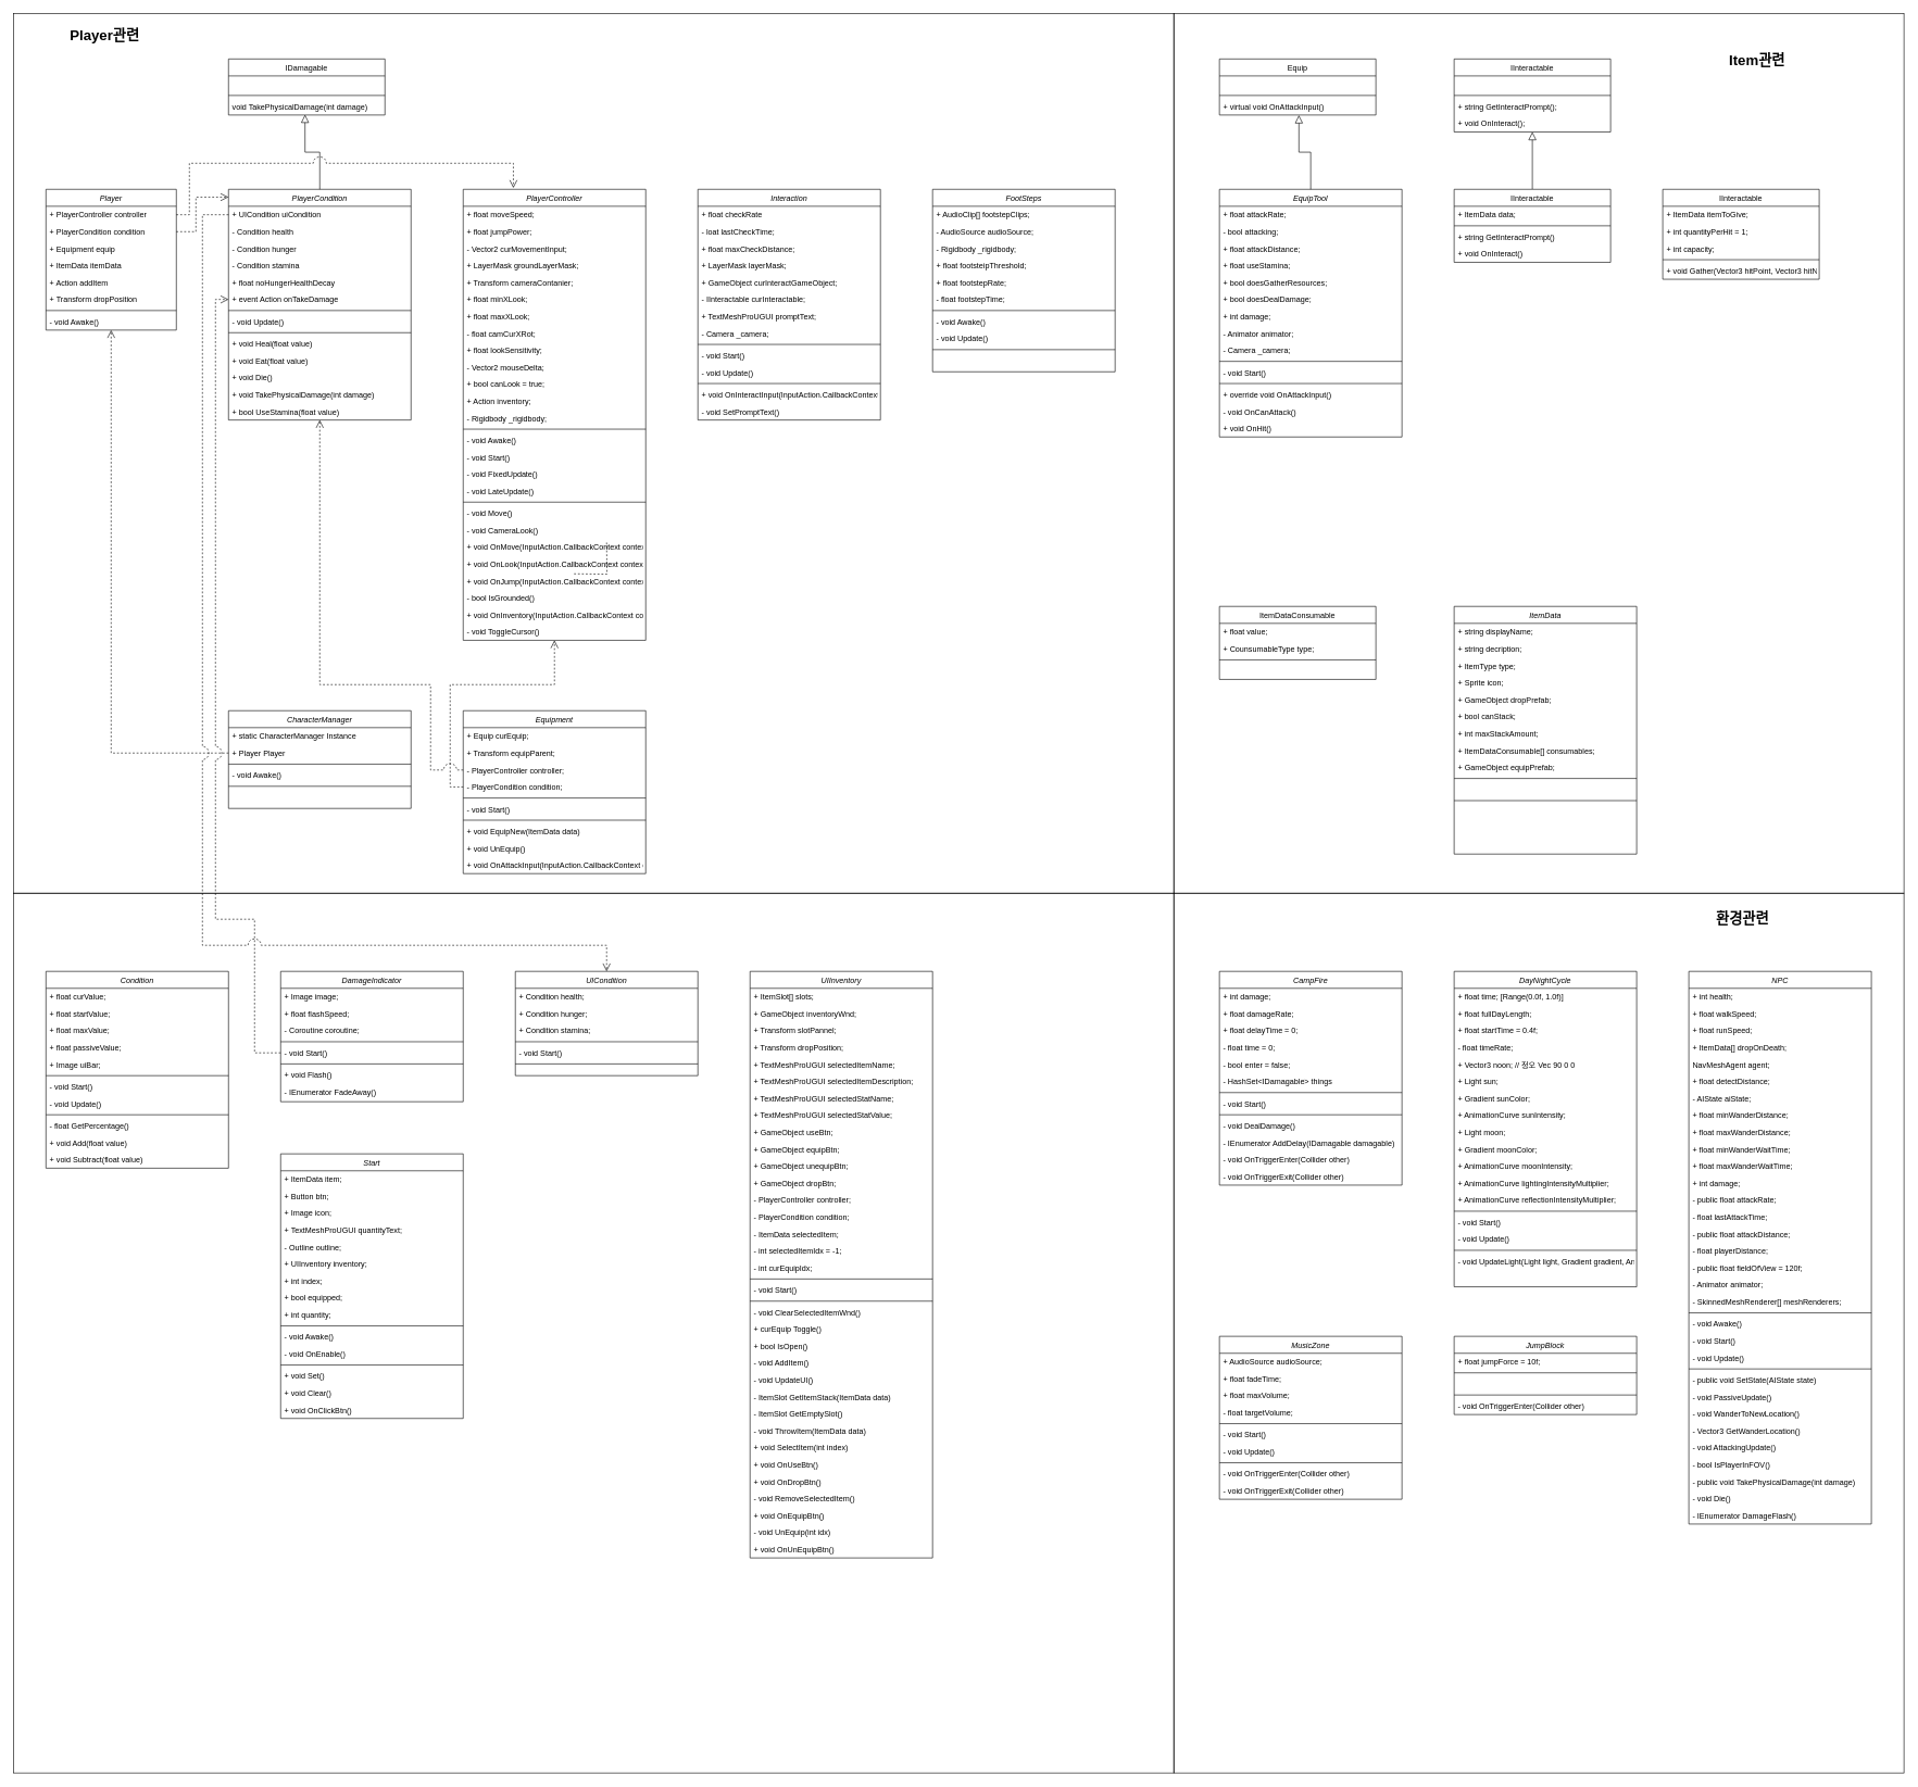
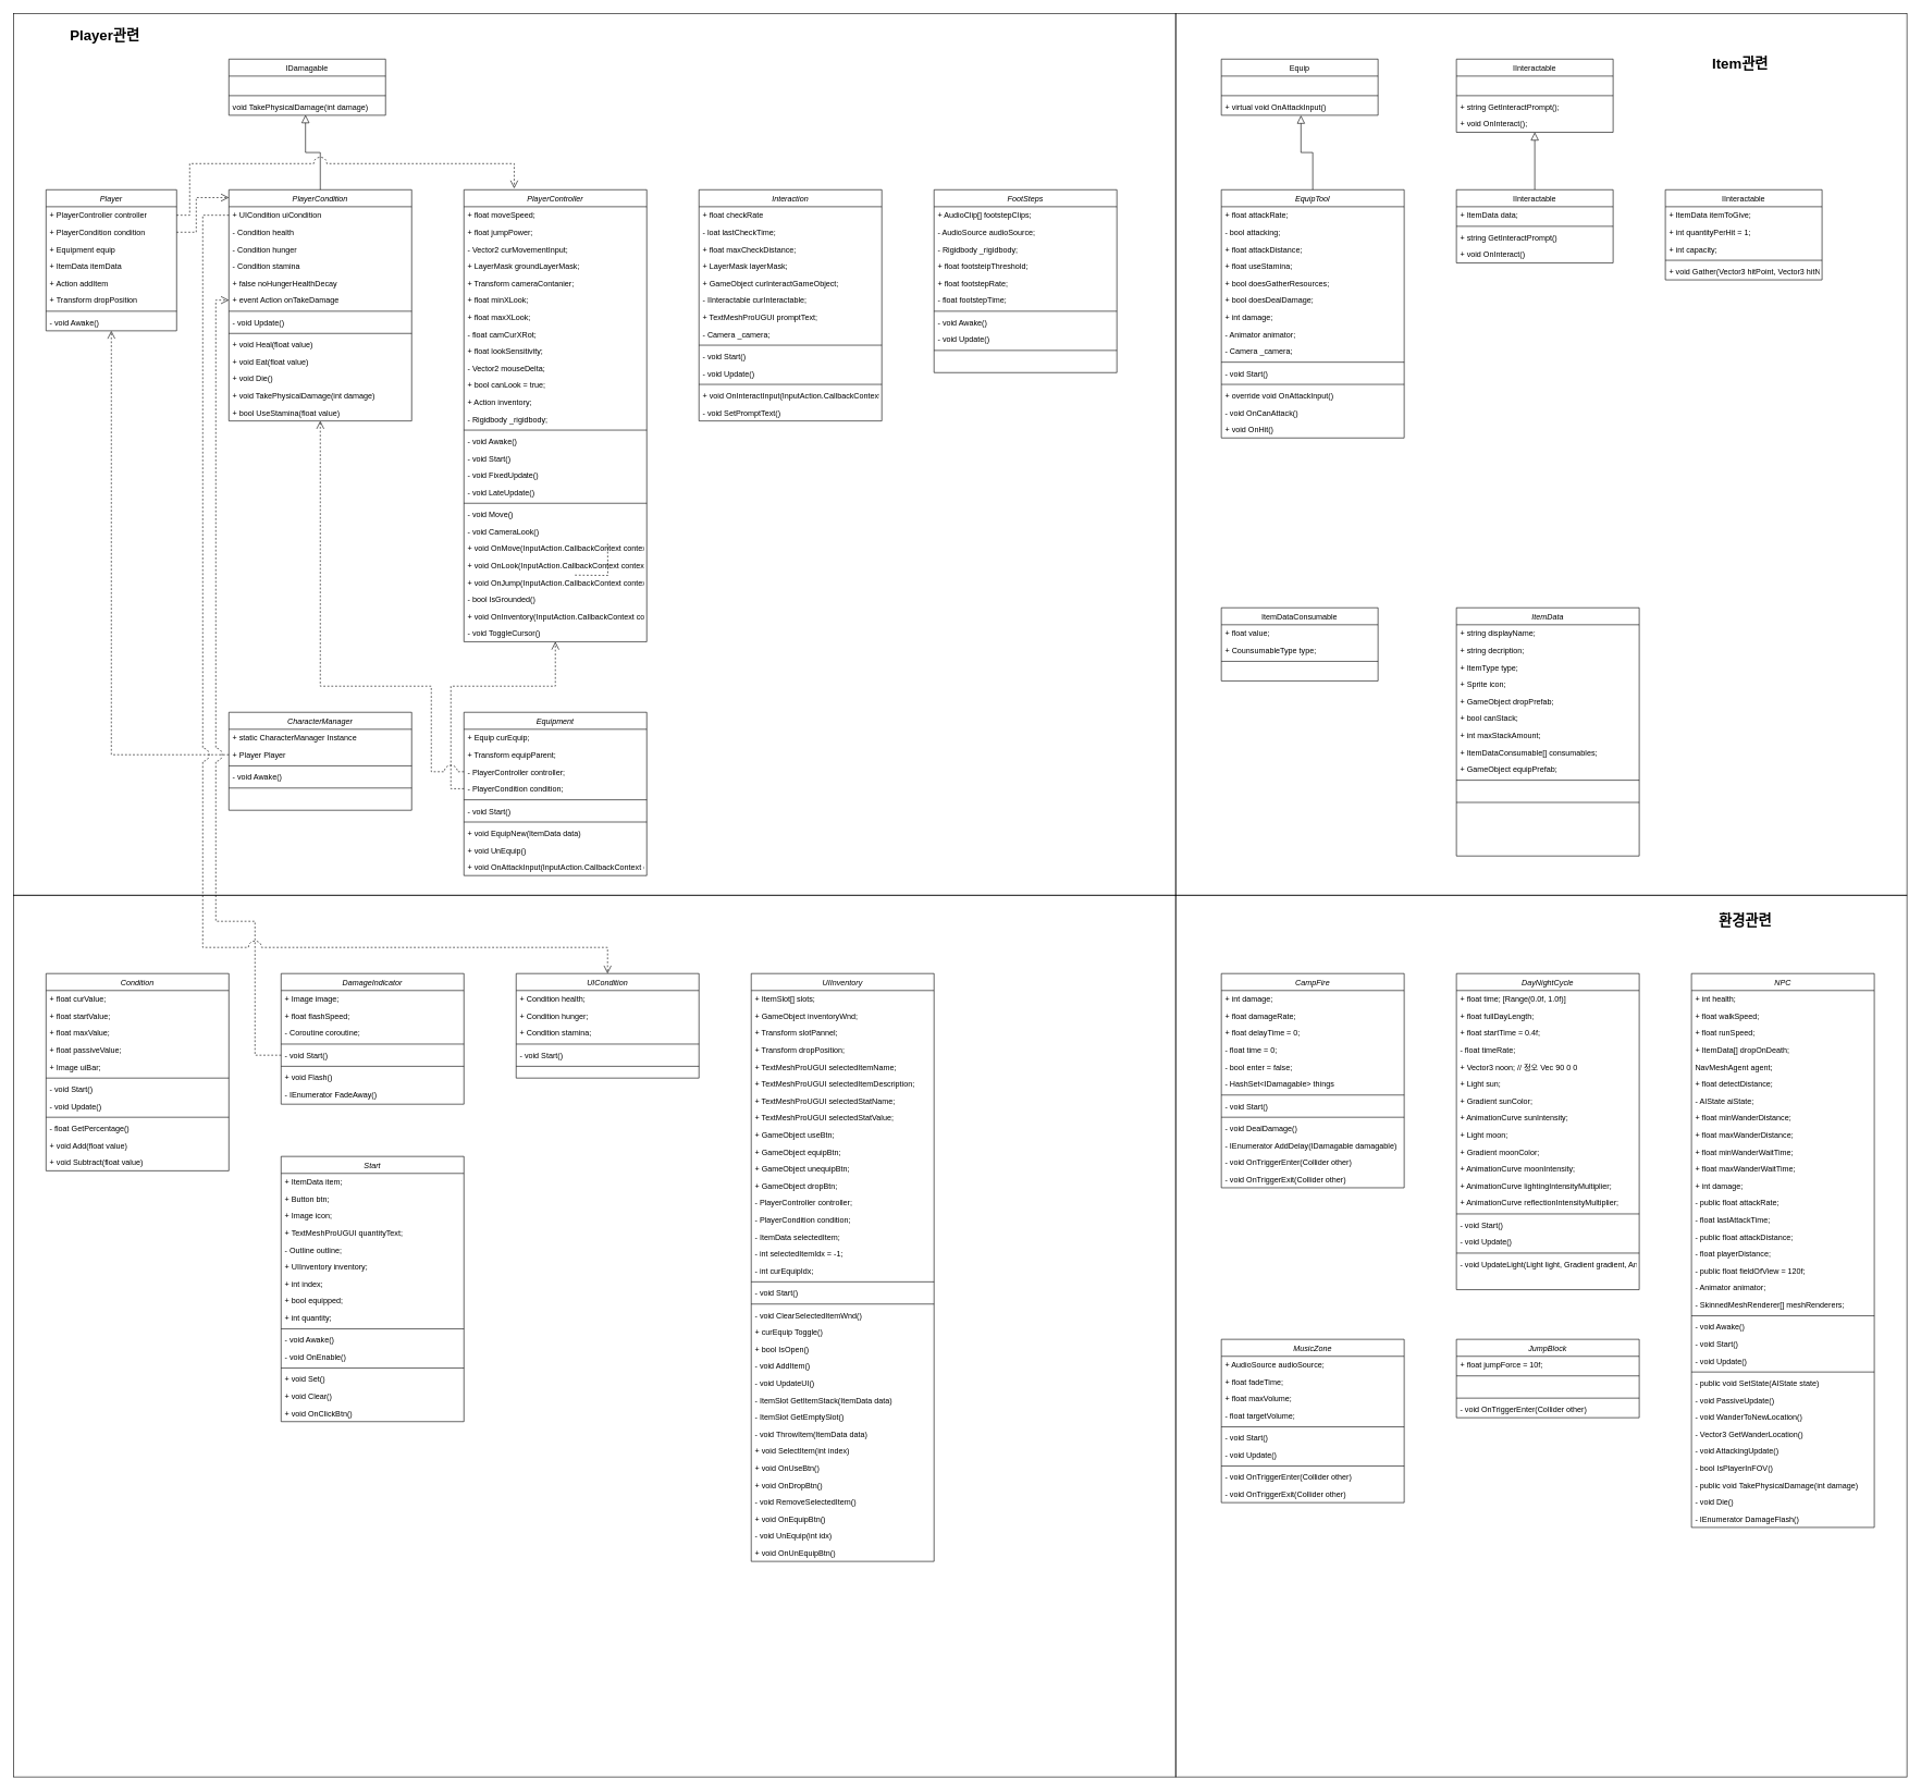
- <mxCell id="235" value="&lt;h1 style=&quot;margin-top: 0px;&quot;&gt;Item관련&lt;/h1&gt;&lt;p&gt;&lt;br&gt;&lt;/p&gt;" style="text;html=1;whiteSpace=wrap;overflow=hidden;rounded=0;fontFamily=Helvetica;fontSize=11;fontColor=default;labelBackgroundColor=default;" parent="1" vertex="1"><mxGeometry x="2650" y="73" width="180" height="120" as="geometry" /></mxCell>
+ <mxCell id="235" value="&lt;h1 style=&quot;margin-top: 0px;&quot;&gt;Item관련&lt;/h1&gt;&lt;p&gt;&lt;br&gt;&lt;/p&gt;" style="text;html=1;whiteSpace=wrap;overflow=hidden;rounded=0;fontFamily=Helvetica;fontSize=11;fontColor=default;labelBackgroundColor=default;" parent="1" vertex="1"><mxGeometry x="2620" y="78" width="180" height="120" as="geometry" /></mxCell>
- <mxCell id="20" value="+ float noHungerHealthDecay" style="text;align=left;verticalAlign=top;spacingLeft=4;spacingRight=4;overflow=hidden;rotatable=0;points=[[0,0.5],[1,0.5]];portConstraint=eastwest;rounded=0;shadow=0;html=0;" parent="15" vertex="1"><mxGeometry y="130" width="280" height="26" as="geometry" /></mxCell>
+ <mxCell id="20" value="+ false noHungerHealthDecay" style="text;align=left;verticalAlign=top;spacingLeft=4;spacingRight=4;overflow=hidden;rotatable=0;points=[[0,0.5],[1,0.5]];portConstraint=eastwest;rounded=0;shadow=0;html=0;" parent="15" vertex="1"><mxGeometry y="130" width="280" height="26" as="geometry" /></mxCell>
